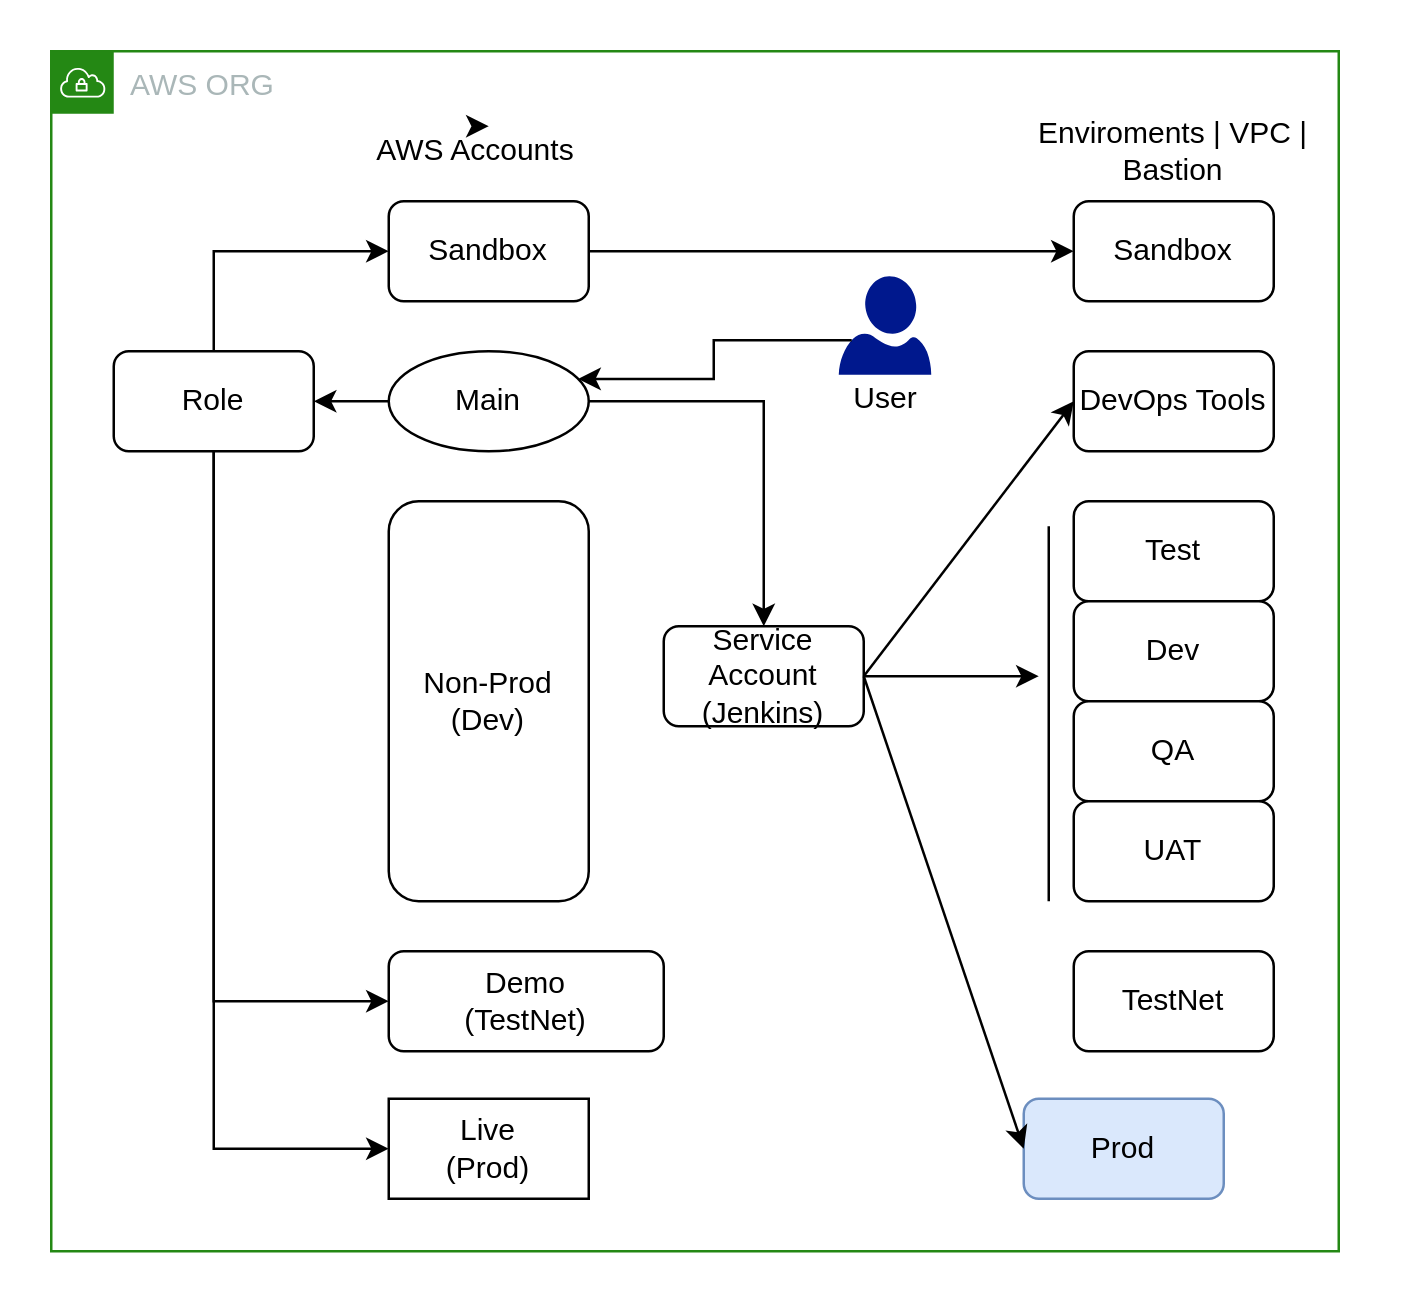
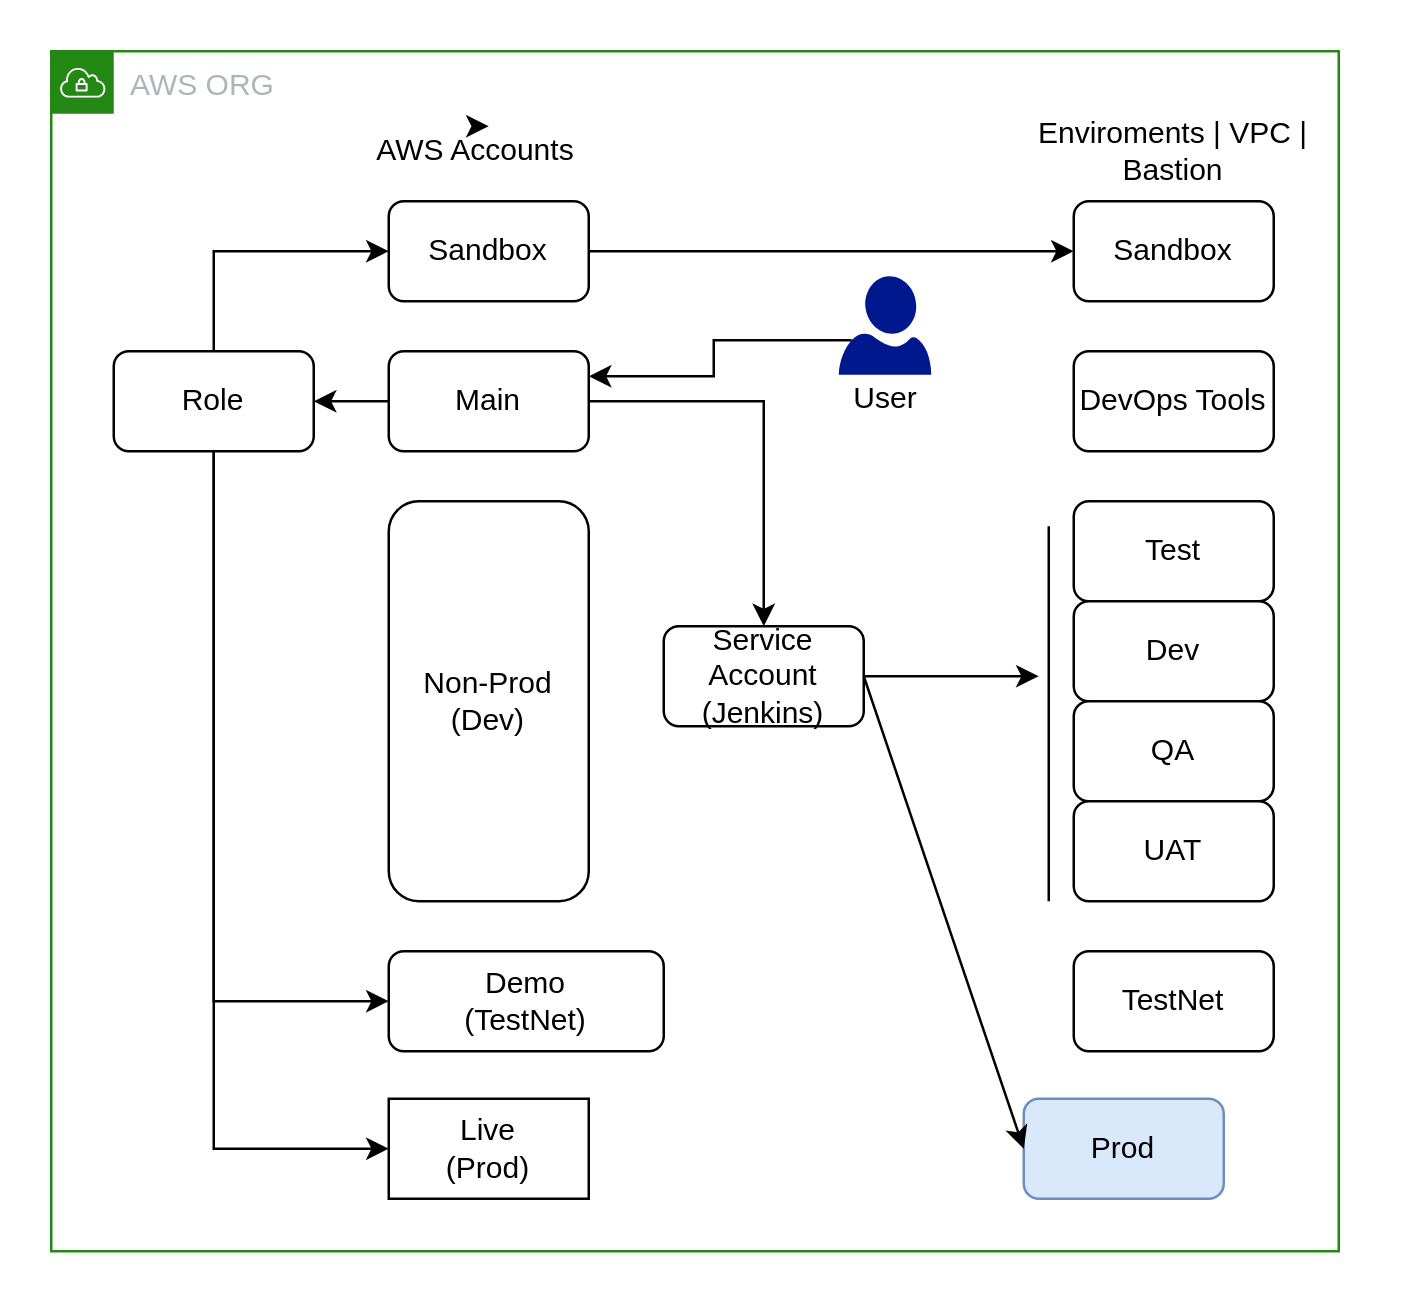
- <mxCell id="5" value="Main" style="ellipse;whiteSpace=wrap;html=1;" vertex="1" parent="1"><mxGeometry x="155" y="140" width="80" height="40" as="geometry" /></mxCell>
+ <mxCell id="5" value="Main" style="rounded=1;whiteSpace=wrap;html=1;" vertex="1" parent="1"><mxGeometry x="155" y="140" width="80" height="40" as="geometry" /></mxCell>
- <mxCell id="26" value="" style="endArrow=classic;html=1;exitX=1;exitY=0.5;exitDx=0;exitDy=0;entryX=0;entryY=0.5;entryDx=0;entryDy=0;" edge="1" parent="1" source="25" target="18"><mxGeometry width="50" height="50" relative="1" as="geometry"><mxPoint x="345" y="160" as="sourcePoint" /><mxPoint x="439" y="110" as="targetPoint" /></mxGeometry></mxCell>
